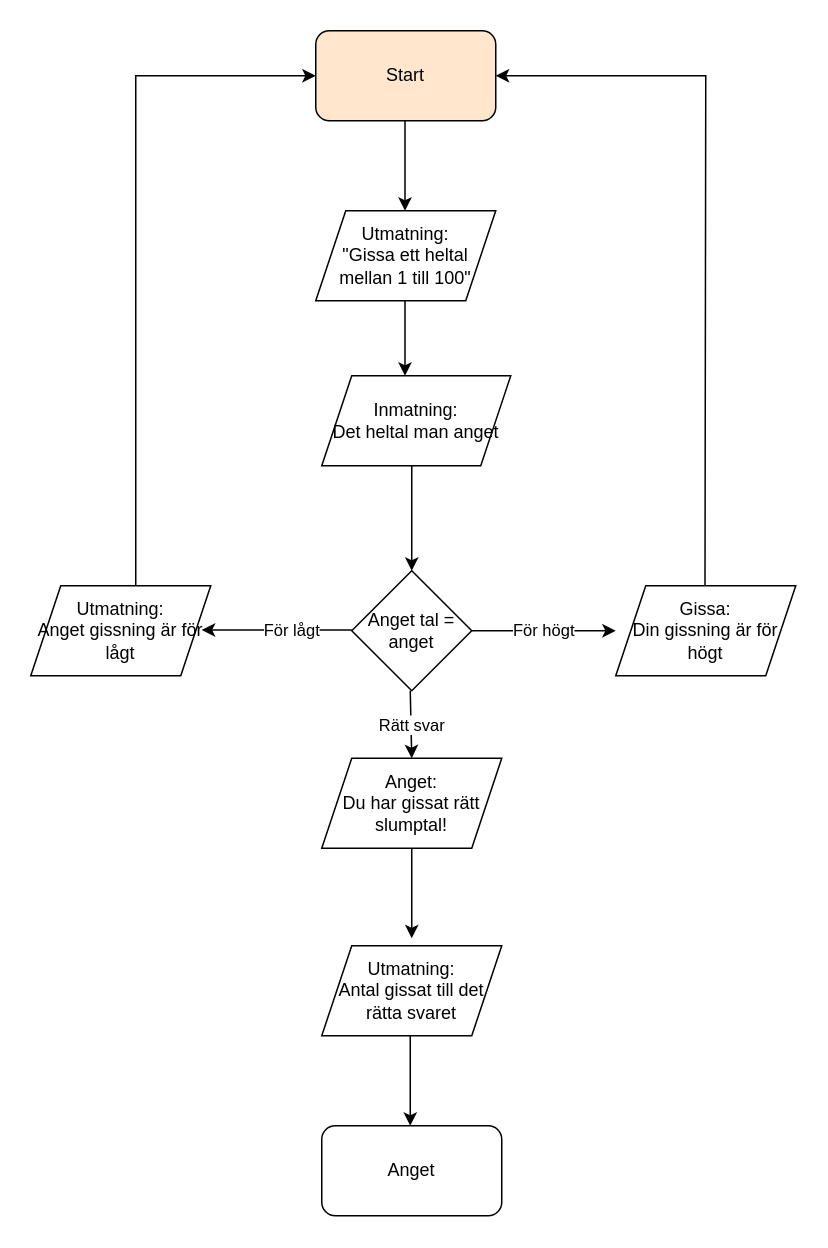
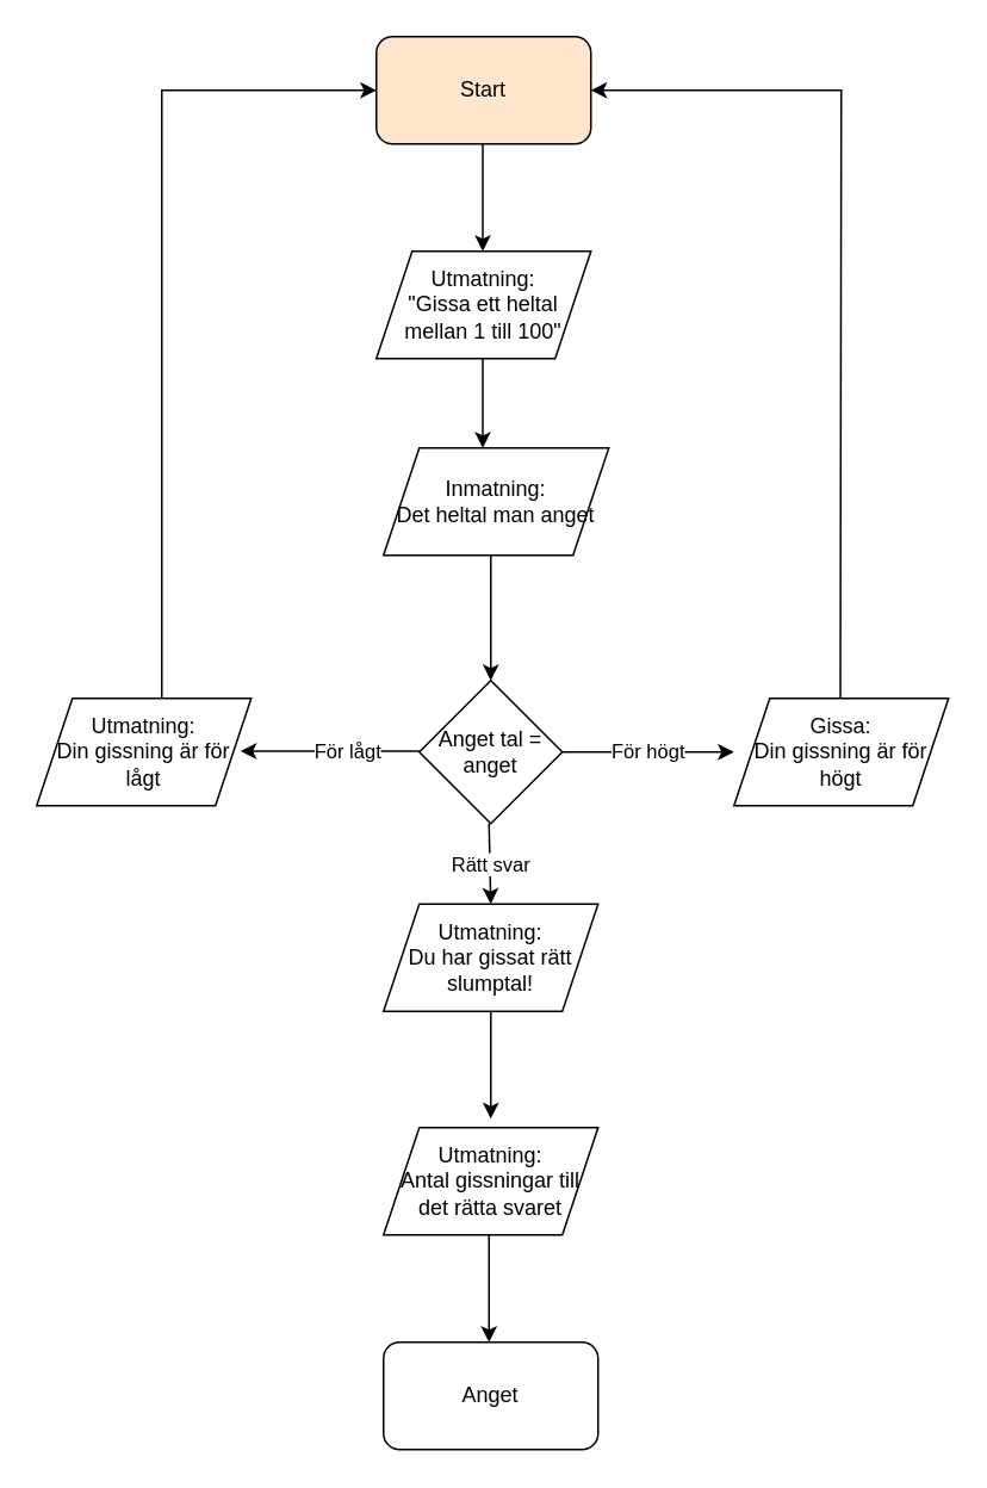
- <mxCell id="12" value="Utmatning:&lt;br&gt;Anget gissning är för lågt" style="shape=parallelogram;perimeter=parallelogramPerimeter;whiteSpace=wrap;html=1;fixedSize=1;" parent="1" vertex="1"><mxGeometry x="20" y="390" width="120" height="60" as="geometry" /></mxCell>
+ <mxCell id="12" value="Utmatning:&lt;br&gt;Din gissning är för lågt" style="shape=parallelogram;perimeter=parallelogramPerimeter;whiteSpace=wrap;html=1;fixedSize=1;" parent="1" vertex="1"><mxGeometry x="20" y="390" width="120" height="60" as="geometry" /></mxCell>
- <mxCell id="14" value="Anget:&lt;br&gt;Du har gissat rätt slumptal!" style="shape=parallelogram;perimeter=parallelogramPerimeter;whiteSpace=wrap;html=1;fixedSize=1;" parent="1" vertex="1"><mxGeometry x="214" y="505" width="120" height="60" as="geometry" /></mxCell>
+ <mxCell id="14" value="Utmatning:&lt;br&gt;Du har gissat rätt slumptal!" style="shape=parallelogram;perimeter=parallelogramPerimeter;whiteSpace=wrap;html=1;fixedSize=1;" parent="1" vertex="1"><mxGeometry x="214" y="505" width="120" height="60" as="geometry" /></mxCell>
- <mxCell id="19" value="Utmatning:&lt;br&gt;Antal gissat till det rätta svaret" style="shape=parallelogram;perimeter=parallelogramPerimeter;whiteSpace=wrap;html=1;fixedSize=1;" vertex="1" parent="1"><mxGeometry x="214" y="630" width="120" height="60" as="geometry" /></mxCell>
+ <mxCell id="19" value="Utmatning:&lt;br&gt;Antal gissningar till det rätta svaret" style="shape=parallelogram;perimeter=parallelogramPerimeter;whiteSpace=wrap;html=1;fixedSize=1;" vertex="1" parent="1"><mxGeometry x="214" y="630" width="120" height="60" as="geometry" /></mxCell>
